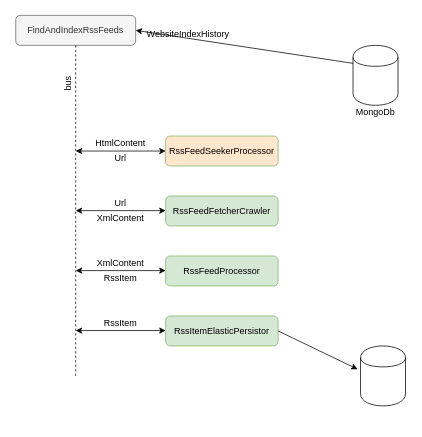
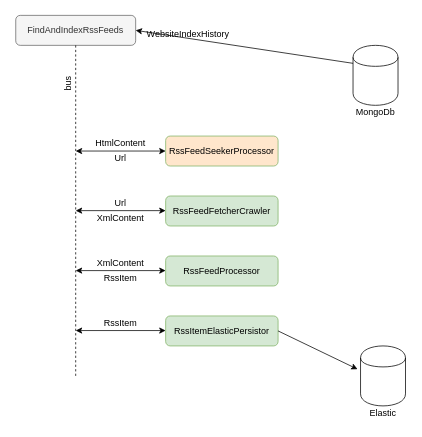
+ <mxCell id="25" value="Elastic" style="text;html=1;strokeColor=none;fillColor=none;align=center;verticalAlign=middle;whiteSpace=wrap;rounded=0;" vertex="1" parent="1"><mxGeometry x="490" y="541" width="40" height="20" as="geometry" /></mxCell>
